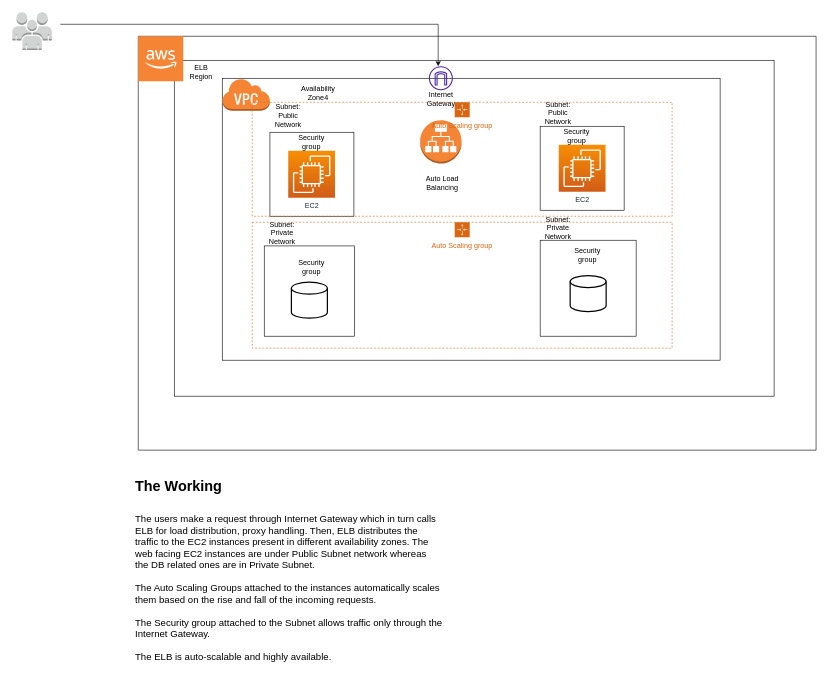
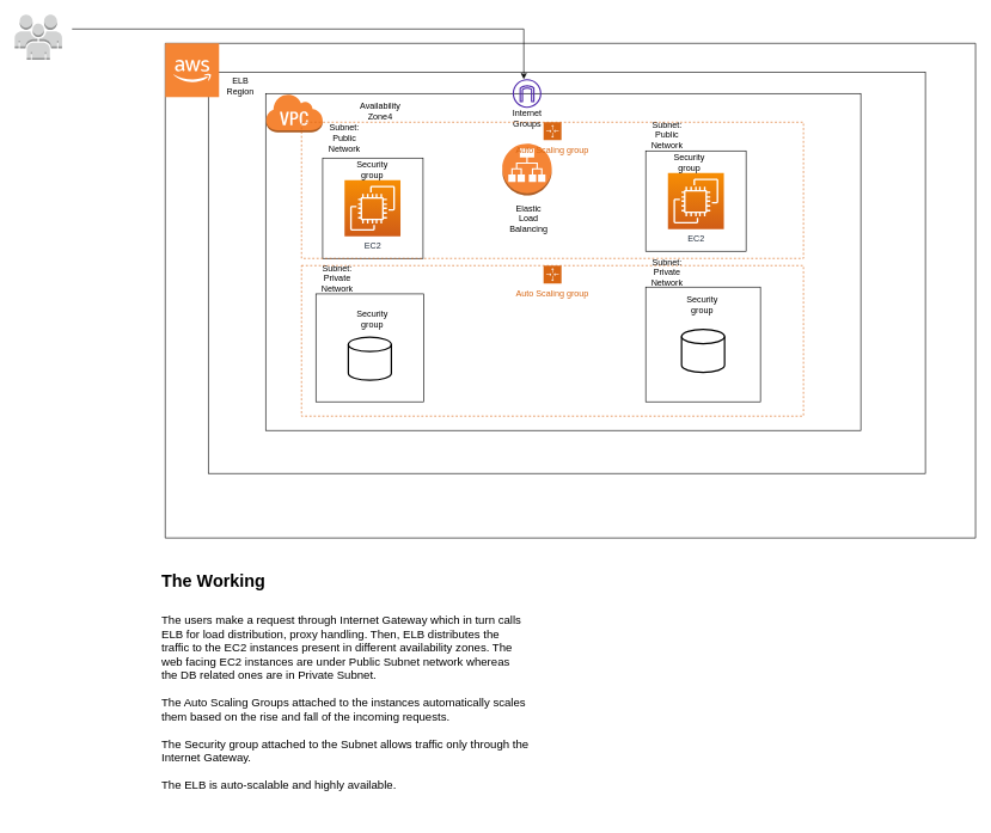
- <mxCell id="28" value="Internet Gateway" style="text;html=1;strokeColor=none;fillColor=none;align=center;verticalAlign=middle;whiteSpace=wrap;rounded=0;" vertex="1" parent="1"><mxGeometry x="704.5" y="150" width="60" height="30" as="geometry" /></mxCell>
+ <mxCell id="28" value="Internet Groups" style="text;html=1;strokeColor=none;fillColor=none;align=center;verticalAlign=middle;whiteSpace=wrap;rounded=0;" vertex="1" parent="1"><mxGeometry x="704.5" y="150" width="60" height="30" as="geometry" /></mxCell>
- <mxCell id="29" value="Auto Load Balancing" style="text;html=1;strokeColor=none;fillColor=none;align=center;verticalAlign=middle;whiteSpace=wrap;rounded=0;" vertex="1" parent="1"><mxGeometry x="707" y="280" width="60" height="50" as="geometry" /></mxCell>
+ <mxCell id="29" value="Elastic Load Balancing" style="text;html=1;strokeColor=none;fillColor=none;align=center;verticalAlign=middle;whiteSpace=wrap;rounded=0;" vertex="1" parent="1"><mxGeometry x="707" y="280" width="60" height="50" as="geometry" /></mxCell>
